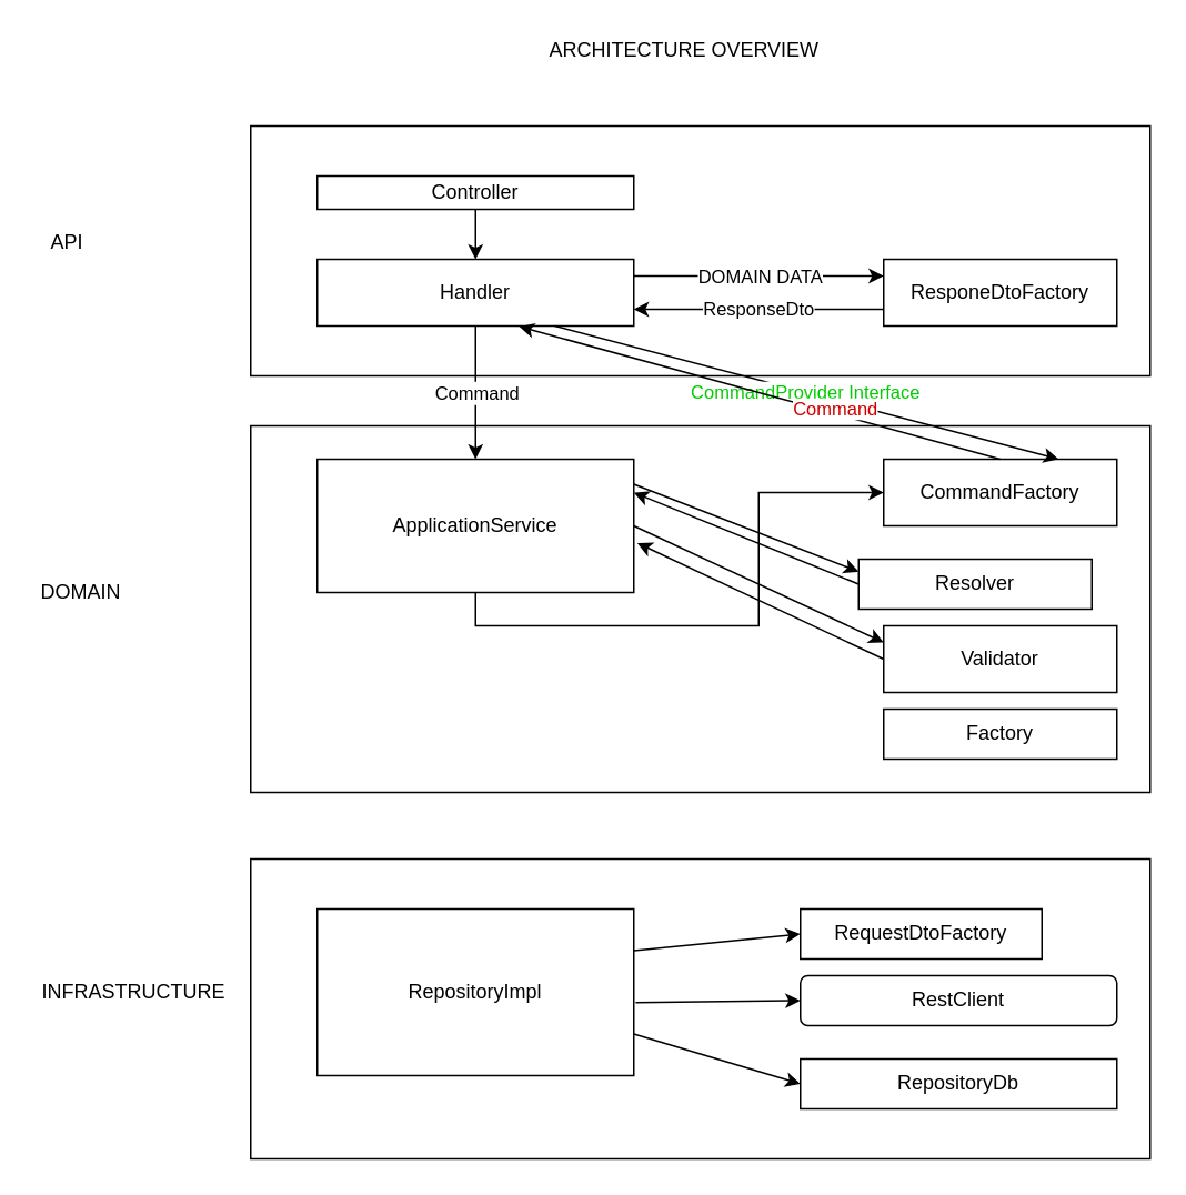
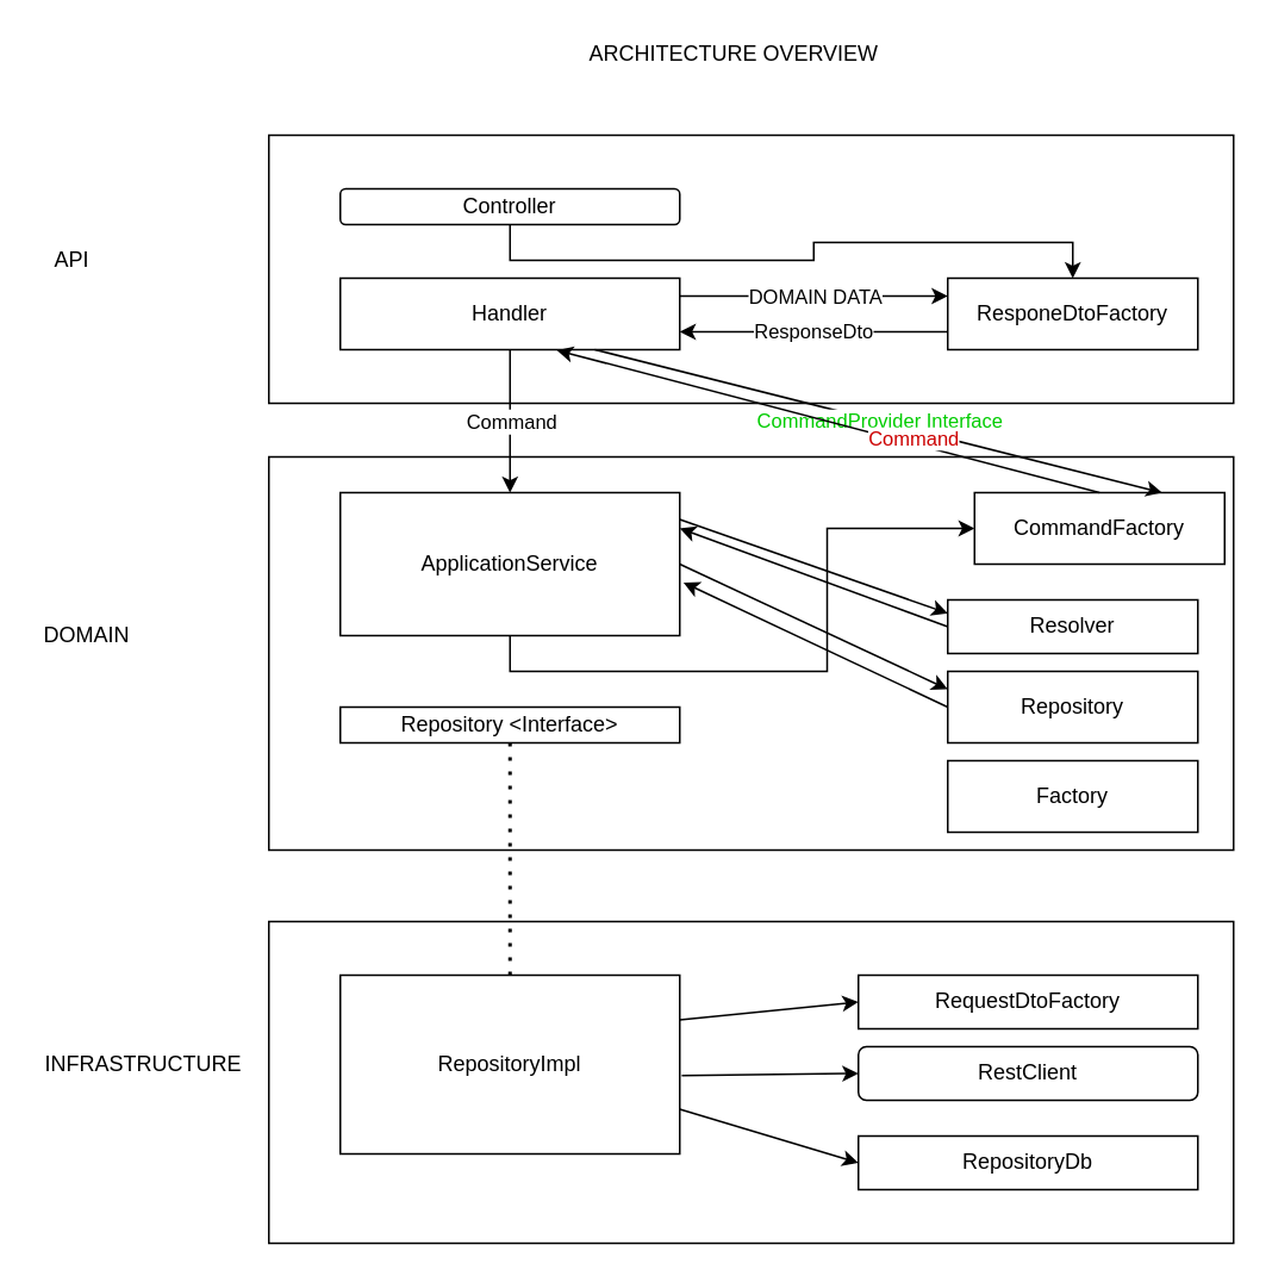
- <mxCell id="4" value="Controller" style="rounded=0;whiteSpace=wrap;html=1;" vertex="1" parent="1"><mxGeometry x="190" y="105" width="190" height="20" as="geometry" /></mxCell>
+ <mxCell id="4" value="Controller" style="whiteSpace=wrap;html=1;rounded=1;" vertex="1" parent="1"><mxGeometry x="190" y="105" width="190" height="20" as="geometry" /></mxCell>
- <mxCell id="3" style="edgeStyle=orthogonalEdgeStyle;rounded=0;orthogonalLoop=1;jettySize=auto;html=1;exitX=0.5;exitY=1;exitDx=0;exitDy=0;" edge="1" parent="1" source="4" target="5"><mxGeometry relative="1" as="geometry" /></mxCell>
+ <mxCell id="3" style="edgeStyle=orthogonalEdgeStyle;rounded=0;orthogonalLoop=1;jettySize=auto;html=1;exitX=0.5;exitY=1;exitDx=0;exitDy=0;" edge="1" parent="1" source="4" target="6"><mxGeometry relative="1" as="geometry" /></mxCell>
- <mxCell id="33" value="CommandFactory" style="rounded=0;whiteSpace=wrap;html=1;" vertex="1" parent="1"><mxGeometry x="530" y="275" width="140" height="40" as="geometry" /></mxCell>
+ <mxCell id="33" value="CommandFactory" style="rounded=0;whiteSpace=wrap;html=1;" vertex="1" parent="1"><mxGeometry x="545" y="275" width="140" height="40" as="geometry" /></mxCell>
- <mxCell id="13" value="Resolver" style="rounded=0;whiteSpace=wrap;html=1;" vertex="1" parent="1"><mxGeometry x="515" y="335" width="140" height="30" as="geometry" /></mxCell>
+ <mxCell id="13" value="Resolver" style="rounded=0;whiteSpace=wrap;html=1;" vertex="1" parent="1"><mxGeometry x="530" y="335" width="140" height="30" as="geometry" /></mxCell>
- <mxCell id="12" value="Validator" style="rounded=0;whiteSpace=wrap;html=1;" vertex="1" parent="1"><mxGeometry x="530" y="375" width="140" height="40" as="geometry" /></mxCell>
+ <mxCell id="12" value="Repository" style="rounded=0;whiteSpace=wrap;html=1;" vertex="1" parent="1"><mxGeometry x="530" y="375" width="140" height="40" as="geometry" /></mxCell>
+ <mxCell id="11" value="Repository &amp;lt;Interface&amp;gt;" style="rounded=0;whiteSpace=wrap;html=1;" vertex="1" parent="1"><mxGeometry x="190" y="395" width="190" height="20" as="geometry" /></mxCell>
- <mxCell id="41" value="Factory" style="rounded=0;whiteSpace=wrap;html=1;" vertex="1" parent="1"><mxGeometry x="530" y="425" width="140" height="30" as="geometry" /></mxCell>
+ <mxCell id="41" value="Factory" style="rounded=0;whiteSpace=wrap;html=1;" vertex="1" parent="1"><mxGeometry x="530" y="425" width="140" height="40" as="geometry" /></mxCell>
+ <mxCell id="24" value="" style="endArrow=none;dashed=1;html=1;dashPattern=1 3;strokeWidth=2;entryX=0.5;entryY=1;entryDx=0;entryDy=0;exitX=0.5;exitY=0;exitDx=0;exitDy=0;" edge="1" parent="1" source="16" target="11"><mxGeometry width="50" height="50" relative="1" as="geometry"><mxPoint x="360" y="405" as="sourcePoint" /><mxPoint x="410" y="355" as="targetPoint" /></mxGeometry></mxCell>
- <mxCell id="17" value="RequestDtoFactory" style="rounded=0;whiteSpace=wrap;html=1;" vertex="1" parent="1"><mxGeometry x="480" y="545" width="145" height="30" as="geometry" /></mxCell>
+ <mxCell id="17" value="RequestDtoFactory" style="rounded=0;whiteSpace=wrap;html=1;" vertex="1" parent="1"><mxGeometry x="480" y="545" width="190" height="30" as="geometry" /></mxCell>
